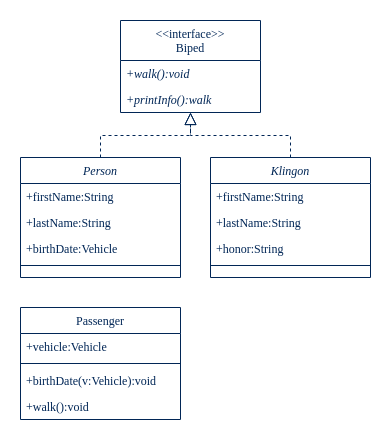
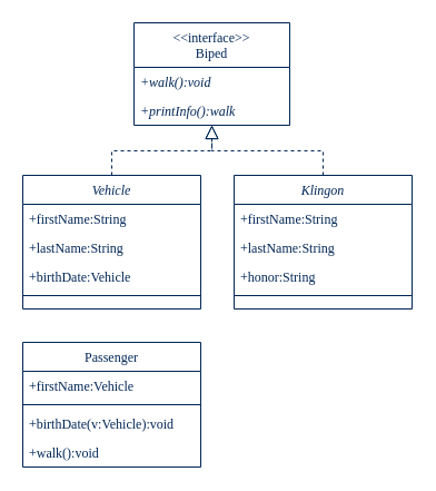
- <mxCell id="4" value="Person" style="swimlane;fontStyle=2;align=center;verticalAlign=top;childLayout=stackLayout;horizontal=1;startSize=26;horizontalStack=0;resizeParent=1;resizeLast=0;collapsible=1;marginBottom=0;rounded=0;shadow=0;strokeWidth=1;fontFamily=TitilliumText25L;fontColor=#012656;strokeColor=#012656;" vertex="1" parent="1"><mxGeometry x="20" y="157" width="160" height="120" as="geometry"><mxRectangle x="230" y="140" width="160" height="26" as="alternateBounds" /></mxGeometry></mxCell>
+ <mxCell id="4" value="Vehicle" style="swimlane;fontStyle=2;align=center;verticalAlign=top;childLayout=stackLayout;horizontal=1;startSize=26;horizontalStack=0;resizeParent=1;resizeLast=0;collapsible=1;marginBottom=0;rounded=0;shadow=0;strokeWidth=1;fontFamily=TitilliumText25L;fontColor=#012656;strokeColor=#012656;" vertex="1" parent="1"><mxGeometry x="20" y="157" width="160" height="120" as="geometry"><mxRectangle x="230" y="140" width="160" height="26" as="alternateBounds" /></mxGeometry></mxCell>
- <mxCell id="18" value="+vehicle:Vehicle" style="text;align=left;verticalAlign=top;spacingLeft=4;spacingRight=4;overflow=hidden;rotatable=0;points=[[0,0.5],[1,0.5]];portConstraint=eastwest;fontFamily=TitilliumText25L;fontColor=#012656;" vertex="1" parent="17"><mxGeometry y="26" width="160" height="26" as="geometry" /></mxCell>
+ <mxCell id="18" value="+firstName:Vehicle" style="text;align=left;verticalAlign=top;spacingLeft=4;spacingRight=4;overflow=hidden;rotatable=0;points=[[0,0.5],[1,0.5]];portConstraint=eastwest;fontFamily=TitilliumText25L;fontColor=#012656;" vertex="1" parent="17"><mxGeometry y="26" width="160" height="26" as="geometry" /></mxCell>
